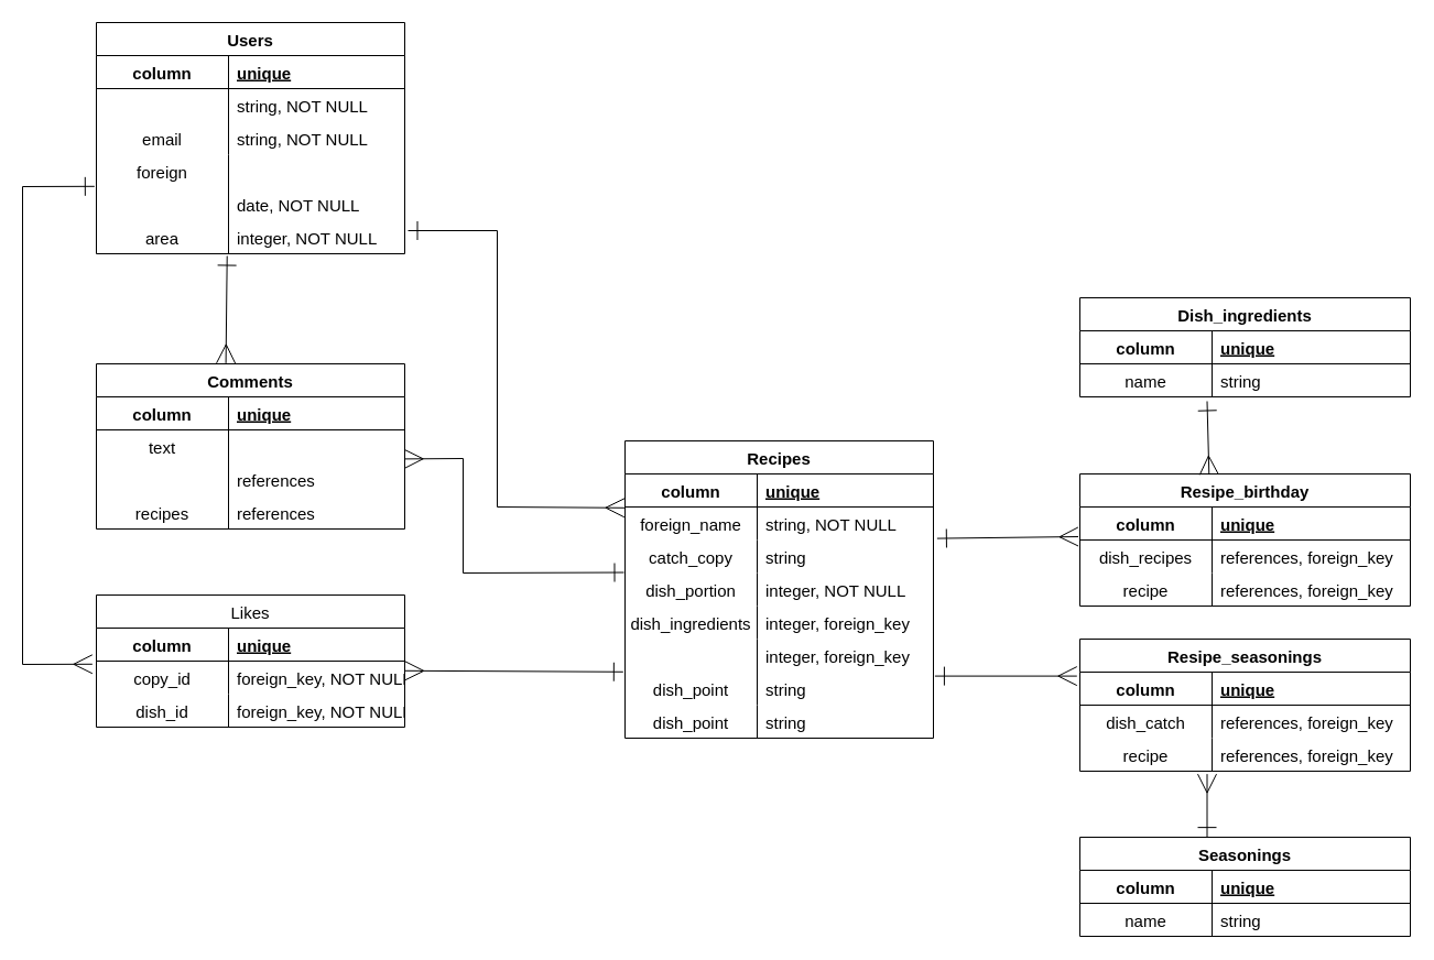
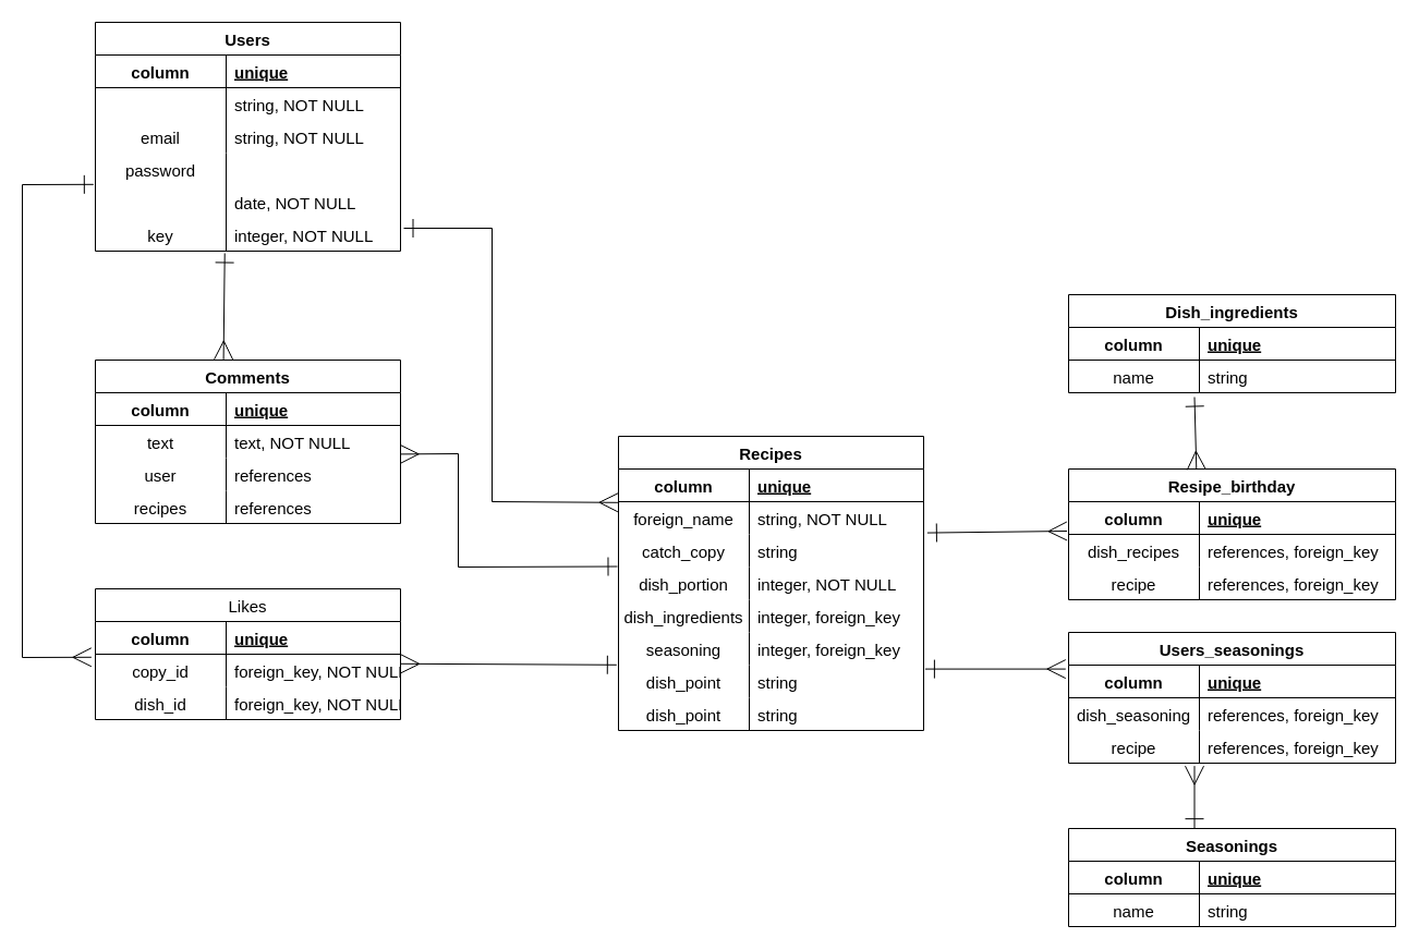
- <mxCell id="12" value="foreign" style="shape=partialRectangle;connectable=0;fillColor=none;top=0;left=0;bottom=0;right=0;editable=1;overflow=hidden;fontSize=15;labelPosition=center;verticalLabelPosition=middle;align=center;verticalAlign=middle;" parent="11" vertex="1"><mxGeometry width="120" height="30" as="geometry" /></mxCell>
+ <mxCell id="12" value="password" style="shape=partialRectangle;connectable=0;fillColor=none;top=0;left=0;bottom=0;right=0;editable=1;overflow=hidden;fontSize=15;labelPosition=center;verticalLabelPosition=middle;align=center;verticalAlign=middle;" parent="11" vertex="1"><mxGeometry width="120" height="30" as="geometry" /></mxCell>
- <mxCell id="16" value="area" style="shape=partialRectangle;connectable=0;fillColor=none;top=0;left=0;bottom=0;right=0;editable=1;overflow=hidden;fontSize=15;labelPosition=center;verticalLabelPosition=middle;align=center;verticalAlign=middle;" parent="15" vertex="1"><mxGeometry width="120" height="30" as="geometry" /></mxCell>
+ <mxCell id="16" value="key" style="shape=partialRectangle;connectable=0;fillColor=none;top=0;left=0;bottom=0;right=0;editable=1;overflow=hidden;fontSize=15;labelPosition=center;verticalLabelPosition=middle;align=center;verticalAlign=middle;" parent="15" vertex="1"><mxGeometry width="120" height="30" as="geometry" /></mxCell>
+ <mxCell id="49" value="text, NOT NULL" style="shape=partialRectangle;connectable=0;fillColor=none;top=0;left=0;bottom=0;right=0;align=left;spacingLeft=6;overflow=hidden;fontSize=15;" parent="47" vertex="1"><mxGeometry x="120" width="160" height="30" as="geometry" /></mxCell>
+ <mxCell id="51" value="user" style="shape=partialRectangle;connectable=0;fillColor=none;top=0;left=0;bottom=0;right=0;editable=1;overflow=hidden;fontSize=15;labelPosition=center;verticalLabelPosition=middle;align=center;verticalAlign=middle;" parent="50" vertex="1"><mxGeometry width="120" height="30" as="geometry" /></mxCell>
+ <mxCell id="35" value="seasoning" style="shape=partialRectangle;connectable=0;fillColor=none;top=0;left=0;bottom=0;right=0;editable=1;overflow=hidden;fontSize=15;labelPosition=center;verticalLabelPosition=middle;align=center;verticalAlign=middle;" parent="34" vertex="1"><mxGeometry width="120" height="30" as="geometry" /></mxCell>
- <mxCell id="83" value="Resipe_seasonings" style="shape=table;startSize=30;container=1;collapsible=1;childLayout=tableLayout;fixedRows=1;rowLines=0;fontStyle=1;align=center;resizeLast=1;fontSize=15;" parent="1" vertex="1"><mxGeometry x="980" y="580" width="300" height="120" as="geometry"><mxRectangle y="40" width="60" height="30" as="alternateBounds" /></mxGeometry></mxCell>
+ <mxCell id="83" value="Users_seasonings" style="shape=table;startSize=30;container=1;collapsible=1;childLayout=tableLayout;fixedRows=1;rowLines=0;fontStyle=1;align=center;resizeLast=1;fontSize=15;" parent="1" vertex="1"><mxGeometry x="980" y="580" width="300" height="120" as="geometry"><mxRectangle y="40" width="60" height="30" as="alternateBounds" /></mxGeometry></mxCell>
- <mxCell id="88" value="dish_catch" style="shape=partialRectangle;connectable=0;fillColor=none;top=0;left=0;bottom=0;right=0;editable=1;overflow=hidden;fontSize=15;labelPosition=center;verticalLabelPosition=middle;align=center;verticalAlign=middle;" parent="87" vertex="1"><mxGeometry width="120" height="30" as="geometry" /></mxCell>
+ <mxCell id="88" value="dish_seasoning" style="shape=partialRectangle;connectable=0;fillColor=none;top=0;left=0;bottom=0;right=0;editable=1;overflow=hidden;fontSize=15;labelPosition=center;verticalLabelPosition=middle;align=center;verticalAlign=middle;" parent="87" vertex="1"><mxGeometry width="120" height="30" as="geometry" /></mxCell>
